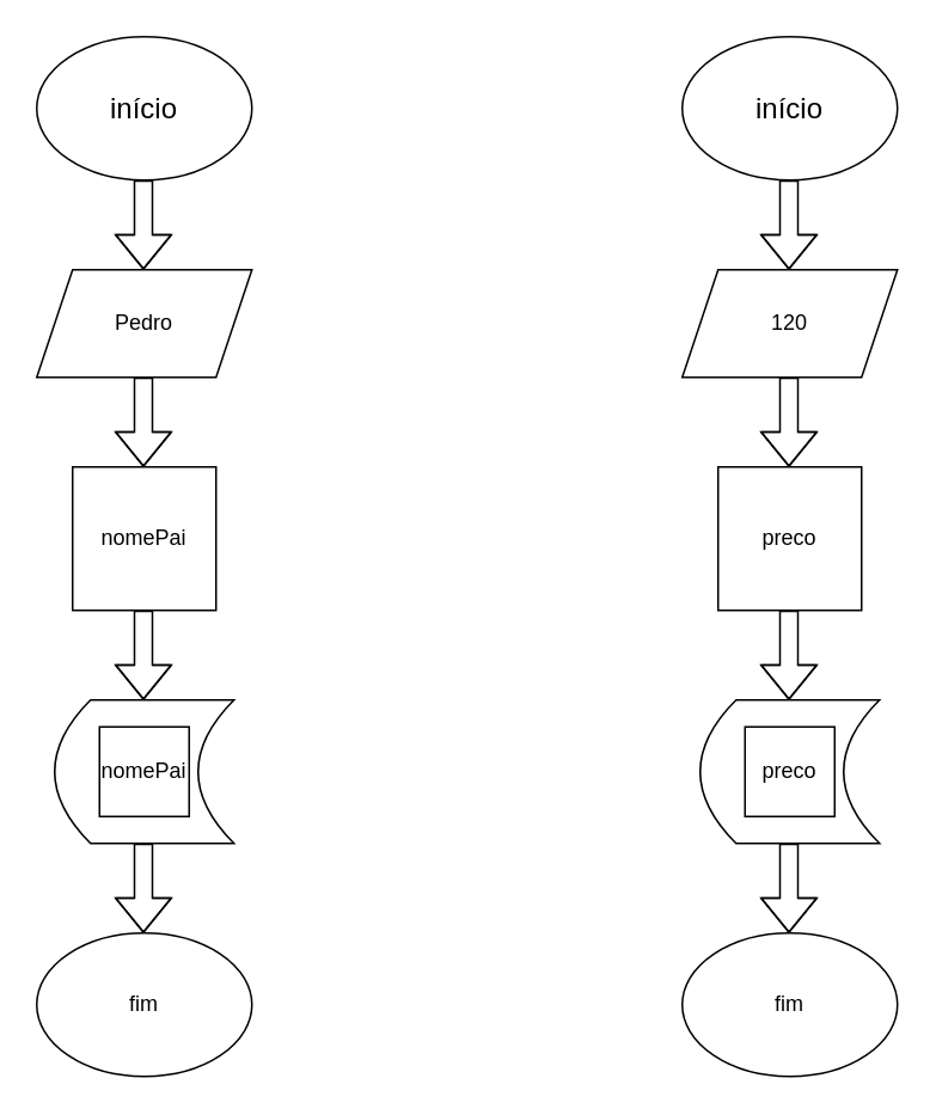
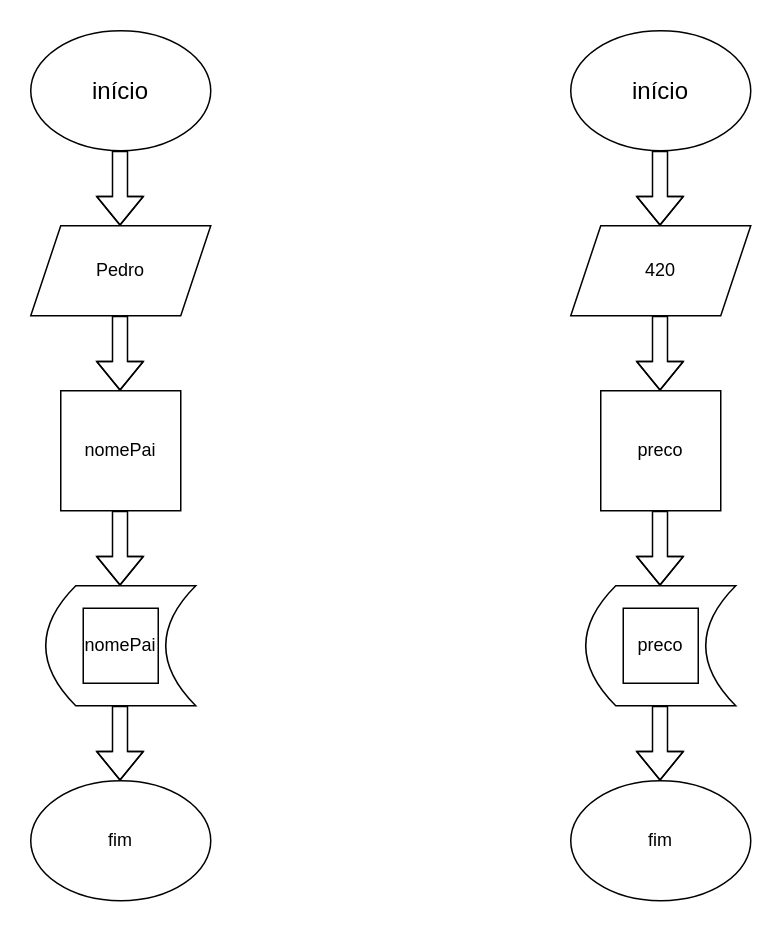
- <mxCell id="14" value="120" style="shape=parallelogram;perimeter=parallelogramPerimeter;whiteSpace=wrap;html=1;fixedSize=1;" vertex="1" parent="1"><mxGeometry x="380" y="150" width="120" height="60" as="geometry" /></mxCell>
+ <mxCell id="14" value="420" style="shape=parallelogram;perimeter=parallelogramPerimeter;whiteSpace=wrap;html=1;fixedSize=1;" vertex="1" parent="1"><mxGeometry x="380" y="150" width="120" height="60" as="geometry" /></mxCell>
